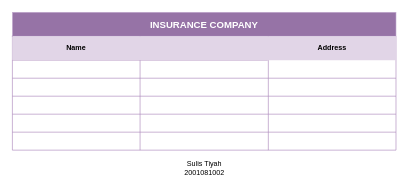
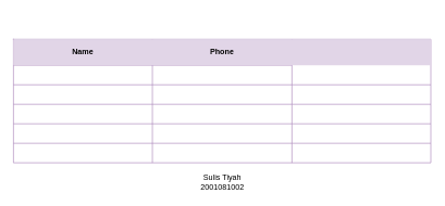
- <mxCell id="2" value="&lt;b&gt;&lt;font style=&quot;font-size: 16px&quot; color=&quot;#ffffff&quot;&gt;INSURANCE COMPANY&lt;/font&gt;&lt;/b&gt;" style="whiteSpace=wrap;html=1;rounded=0;shadow=0;sketch=0;strokeColor=#C3ABD0;strokeWidth=1;fillColor=#9673A6;gradientColor=none;" parent="1" vertex="1"><mxGeometry x="20" y="20" width="640" height="40" as="geometry" /></mxCell>
+ <mxCell id="7" value="&lt;b&gt;Phone&lt;/b&gt;" style="shape=partialRectangle;html=1;whiteSpace=wrap;connectable=0;overflow=hidden;fillColor=none;top=0;left=0;bottom=0;right=0;" vertex="1" parent="5"><mxGeometry x="213" width="214" height="40" as="geometry" /></mxCell>
- <mxCell id="8" value="&lt;b&gt;Address&lt;/b&gt;" style="shape=partialRectangle;html=1;whiteSpace=wrap;connectable=0;overflow=hidden;fillColor=none;top=0;left=0;bottom=0;right=0;" vertex="1" parent="5"><mxGeometry x="427" width="213" height="40" as="geometry" /></mxCell>
